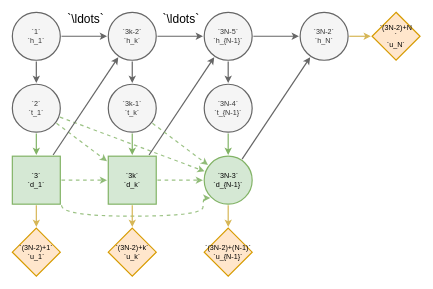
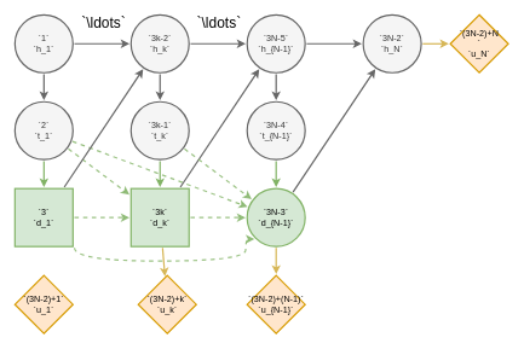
- <mxCell id="17" style="edgeStyle=orthogonalEdgeStyle;rounded=0;orthogonalLoop=1;jettySize=auto;html=1;curved=1;strokeWidth=2;fillColor=#fff2cc;strokeColor=#d6b656;" parent="1" source="22" target="26" edge="1"><mxGeometry relative="1" as="geometry" /></mxCell>
- <mxCell id="36" value="&lt;div&gt;`(3N-2)+k`&lt;/div&gt;&lt;div&gt;`u_k`&lt;br&gt;&lt;/div&gt;" style="rhombus;whiteSpace=wrap;html=1;fontFamily=Helvetica;fontSize=12;fontColor=#000000;align=center;strokeColor=#d79b00;fillColor=#ffe6cc;strokeWidth=2;perimeterSpacing=2;" parent="1" vertex="1"><mxGeometry x="180" y="380" width="80" height="80" as="geometry" /></mxCell>
+ <mxCell id="36" value="&lt;div&gt;`(3N-2)+k`&lt;/div&gt;&lt;div&gt;`u_k`&lt;br&gt;&lt;/div&gt;" style="rhombus;whiteSpace=wrap;html=1;fontFamily=Helvetica;fontSize=12;fontColor=#000000;align=center;strokeColor=#d79b00;fillColor=#ffe6cc;strokeWidth=2;perimeterSpacing=2;" parent="1" vertex="1"><mxGeometry x="190" y="380" width="80" height="80" as="geometry" /></mxCell>
